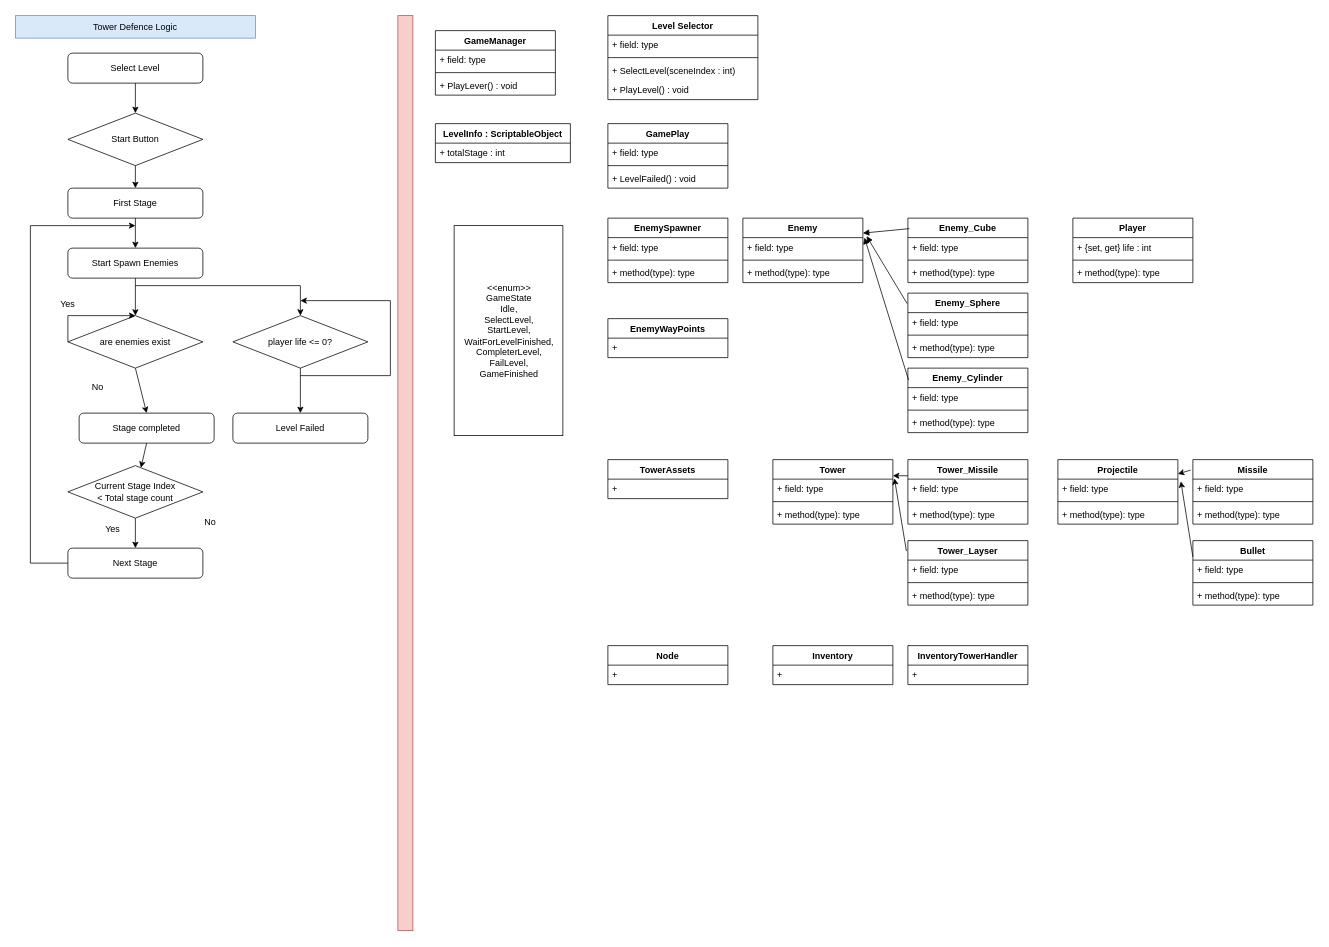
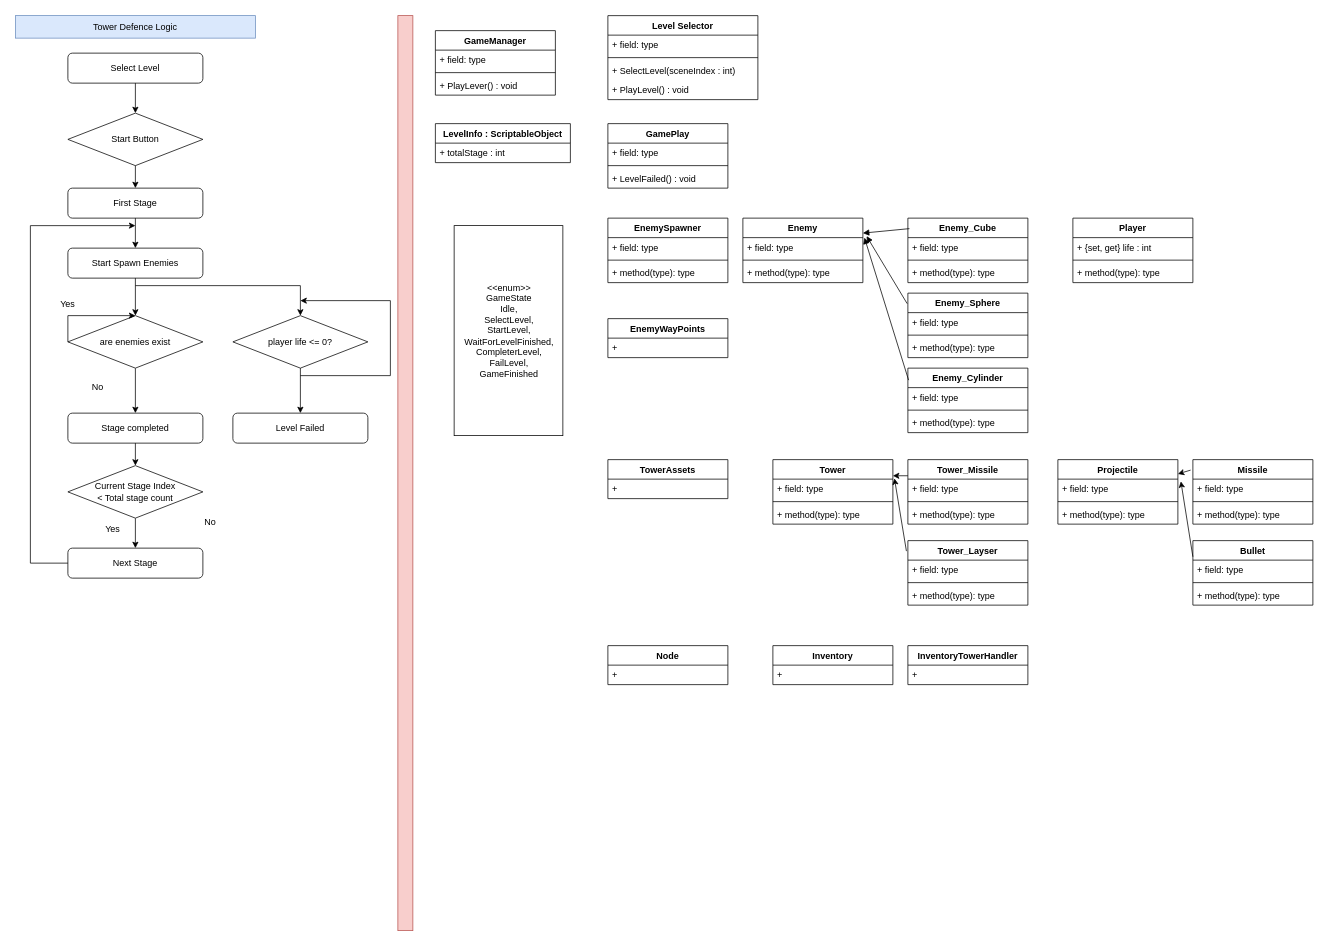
- <mxCell id="11" value="Stage completed" style="rounded=1;whiteSpace=wrap;html=1;" vertex="1" parent="1"><mxGeometry x="105" y="550" width="180" height="40" as="geometry" /></mxCell>
+ <mxCell id="11" value="Stage completed" style="rounded=1;whiteSpace=wrap;html=1;" vertex="1" parent="1"><mxGeometry x="90" y="550" width="180" height="40" as="geometry" /></mxCell>
